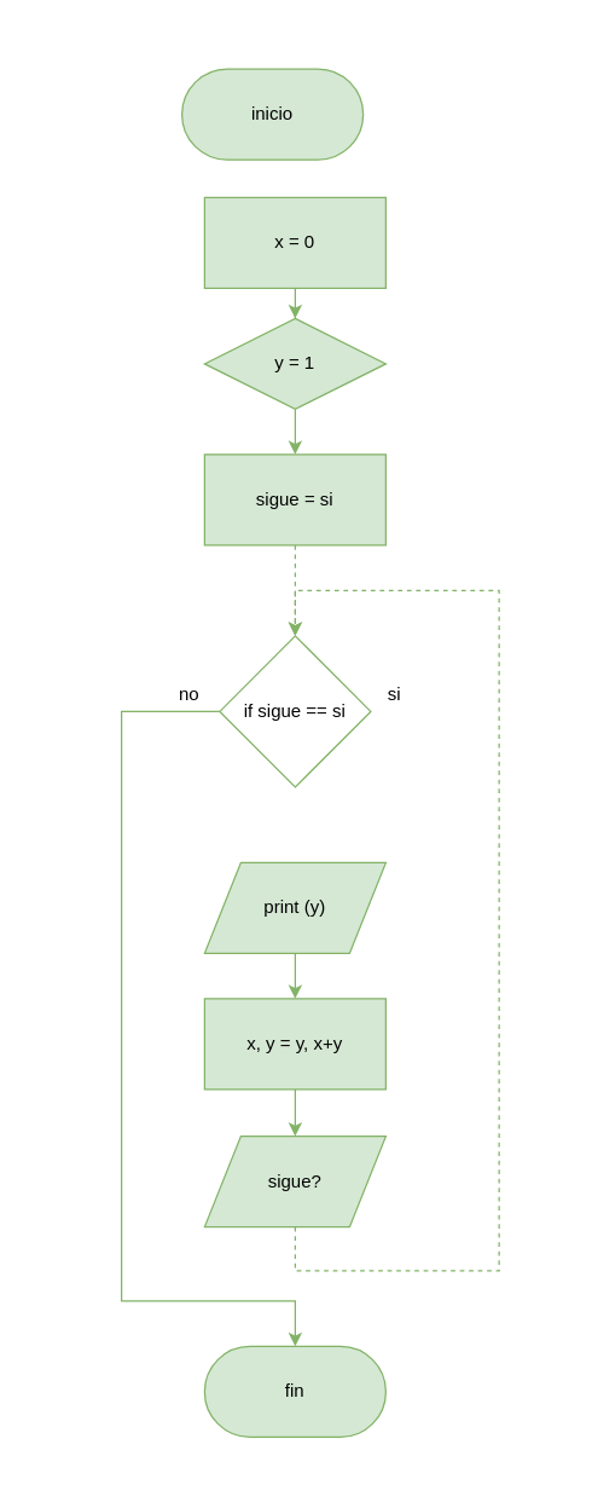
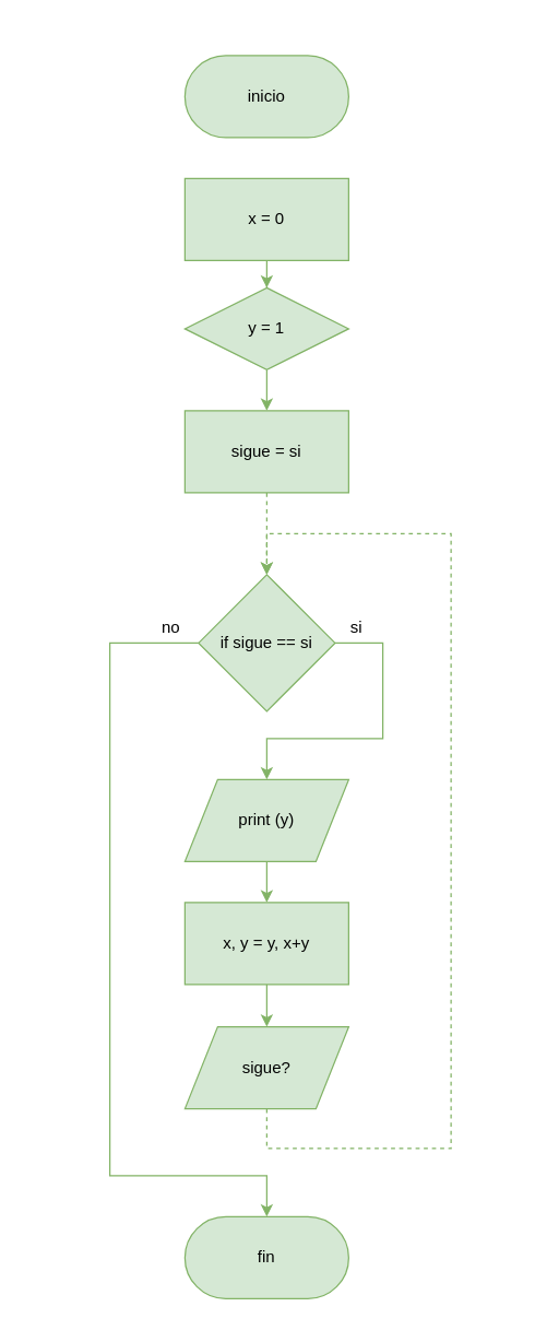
- <mxCell id="3" value="inicio" style="rounded=1;whiteSpace=wrap;html=1;arcSize=50;fillColor=#d5e8d4;strokeColor=#82b366;" vertex="1" parent="1"><mxGeometry x="120" y="45" width="120" height="60" as="geometry" /></mxCell>
+ <mxCell id="3" value="inicio" style="rounded=1;whiteSpace=wrap;html=1;arcSize=50;fillColor=#d5e8d4;strokeColor=#82b366;" vertex="1" parent="1"><mxGeometry x="135" y="40" width="120" height="60" as="geometry" /></mxCell>
- <mxCell id="12" value="if sigue == si" style="rhombus;whiteSpace=wrap;html=1;fillColor=#ffffff;strokeColor=#82b366;" vertex="1" parent="1"><mxGeometry x="145" y="420" width="100" height="100" as="geometry" /></mxCell>
+ <mxCell id="12" value="if sigue == si" style="rhombus;whiteSpace=wrap;html=1;fillColor=#d5e8d4;strokeColor=#82b366;" vertex="1" parent="1"><mxGeometry x="145" y="420" width="100" height="100" as="geometry" /></mxCell>
+ <mxCell id="10" style="edgeStyle=orthogonalEdgeStyle;rounded=0;orthogonalLoop=1;jettySize=auto;html=1;exitX=1;exitY=0.5;exitDx=0;exitDy=0;entryX=0.5;entryY=0;entryDx=0;entryDy=0;fillColor=#d5e8d4;strokeColor=#82b366;" edge="1" parent="1" source="12" target="14"><mxGeometry relative="1" as="geometry"><Array as="points"><mxPoint x="280" y="470" /><mxPoint x="280" y="540" /><mxPoint x="195" y="540" /></Array></mxGeometry></mxCell>
